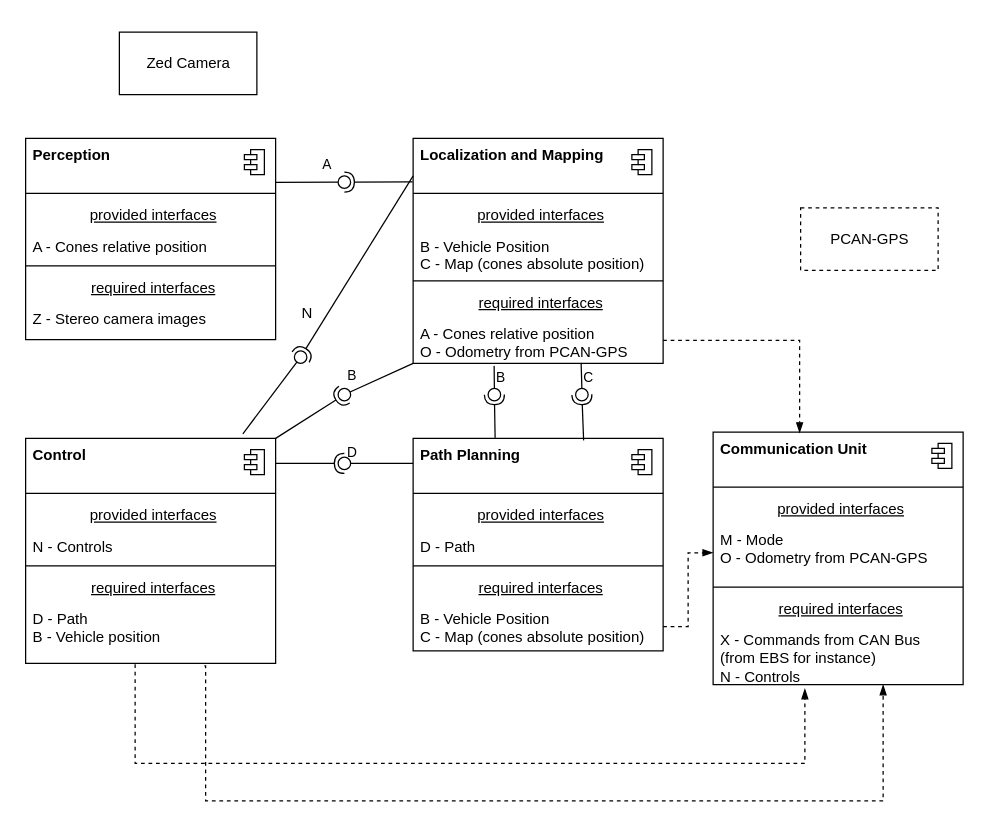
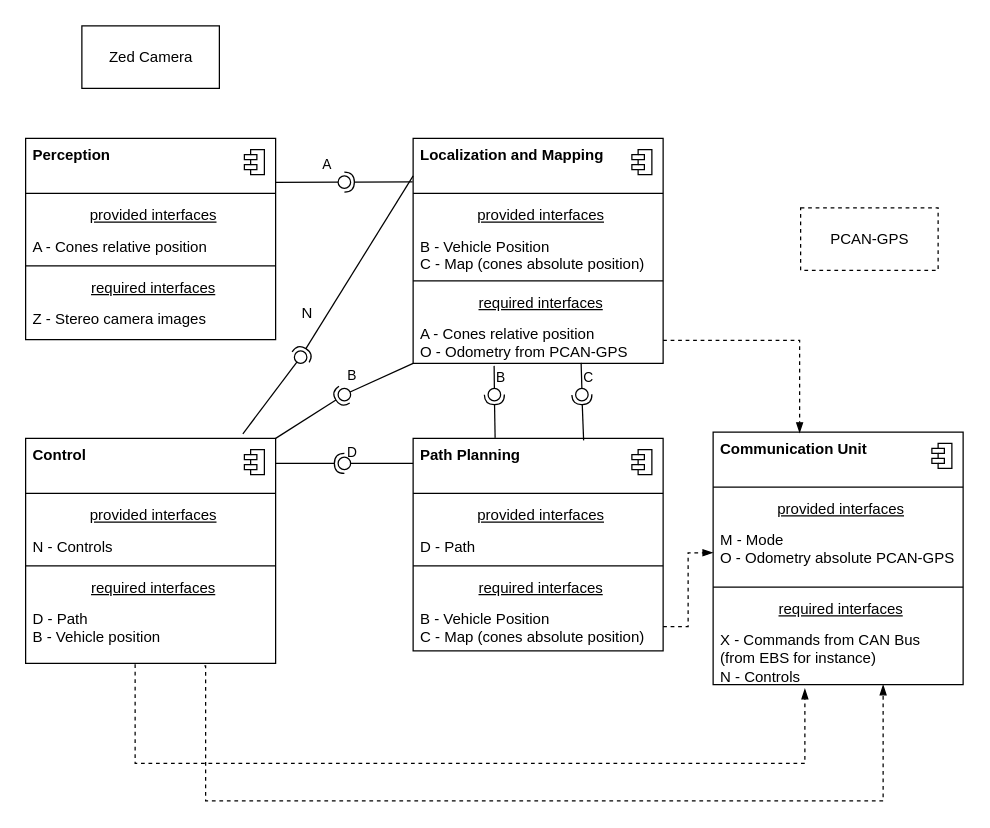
- <mxCell id="38" value="Zed Camera" style="html=1;" parent="1" vertex="1"><mxGeometry x="95" y="25" width="110" height="50" as="geometry" /></mxCell>
+ <mxCell id="38" value="Zed Camera" style="html=1;" parent="1" vertex="1"><mxGeometry x="65" y="20" width="110" height="50" as="geometry" /></mxCell>
- <mxCell id="69" value="M - Mode&lt;br&gt;O - Odometry from PCAN-GPS" style="html=1;align=left;spacingLeft=4;verticalAlign=top;strokeColor=none;fillColor=none;" parent="64" vertex="1"><mxGeometry y="73" width="200" height="47" as="geometry" /></mxCell>
+ <mxCell id="69" value="M - Mode&lt;br&gt;O - Odometry absolute PCAN-GPS" style="html=1;align=left;spacingLeft=4;verticalAlign=top;strokeColor=none;fillColor=none;" parent="64" vertex="1"><mxGeometry y="73" width="200" height="47" as="geometry" /></mxCell>
